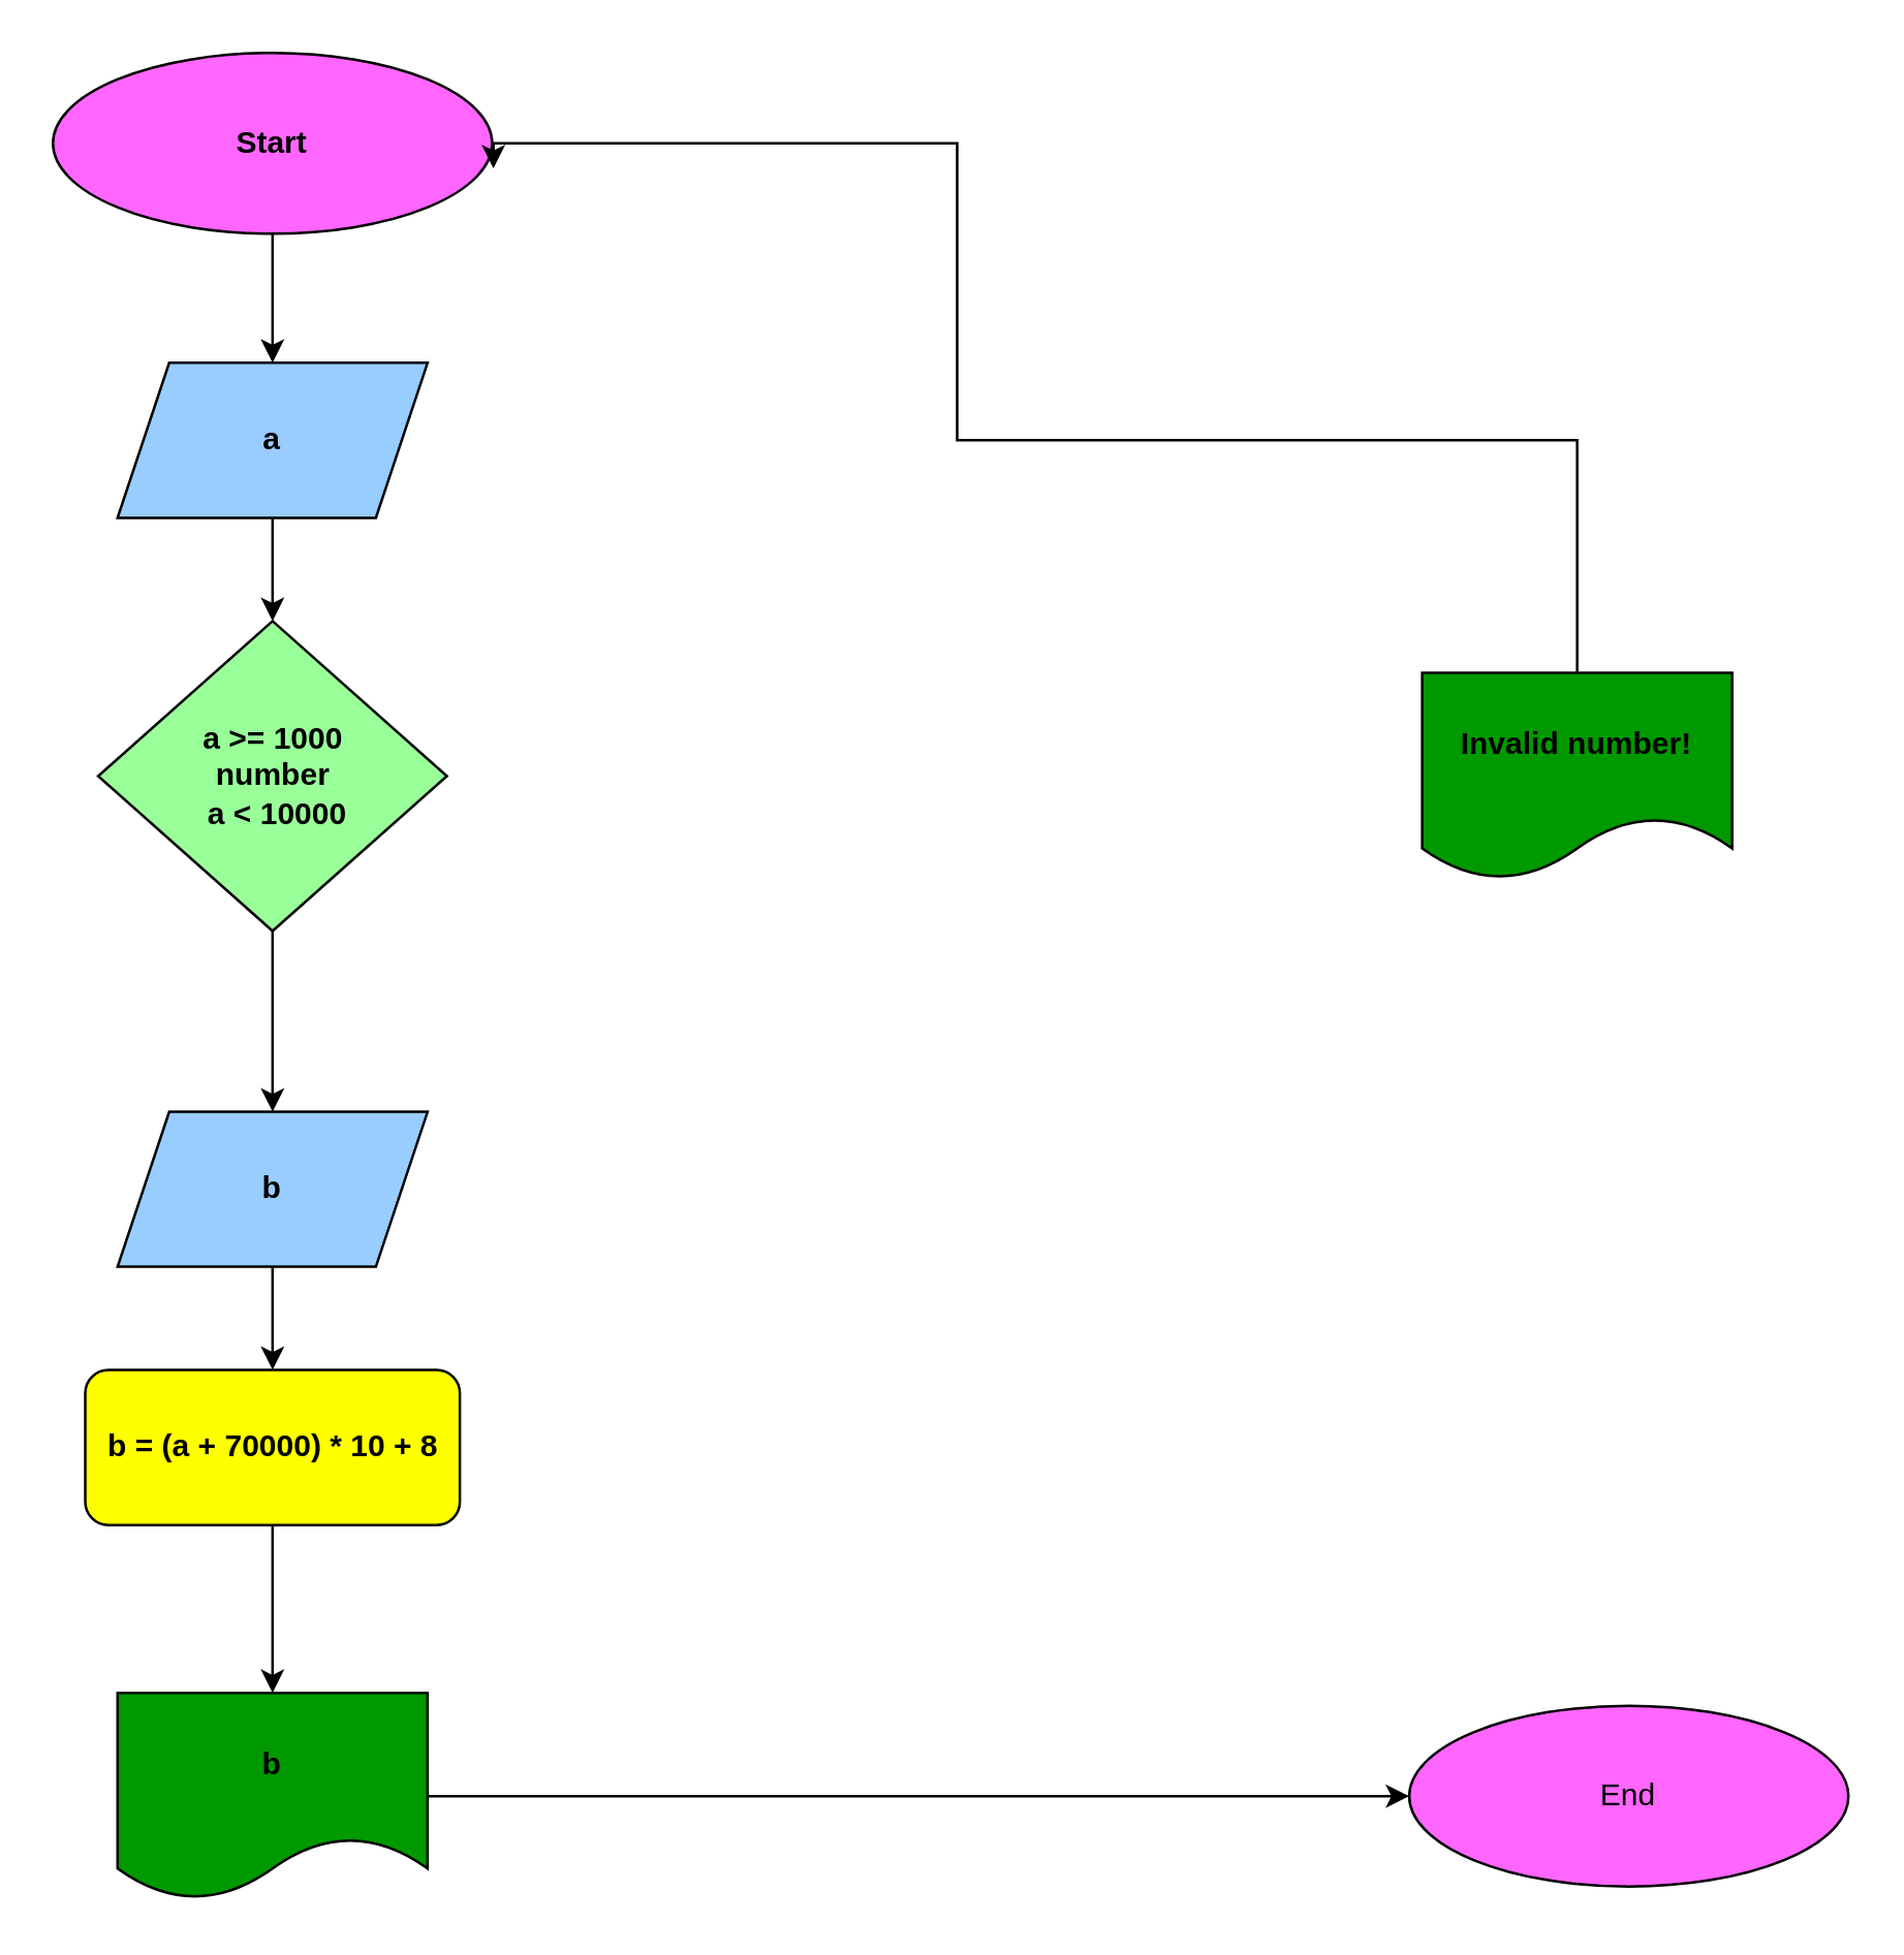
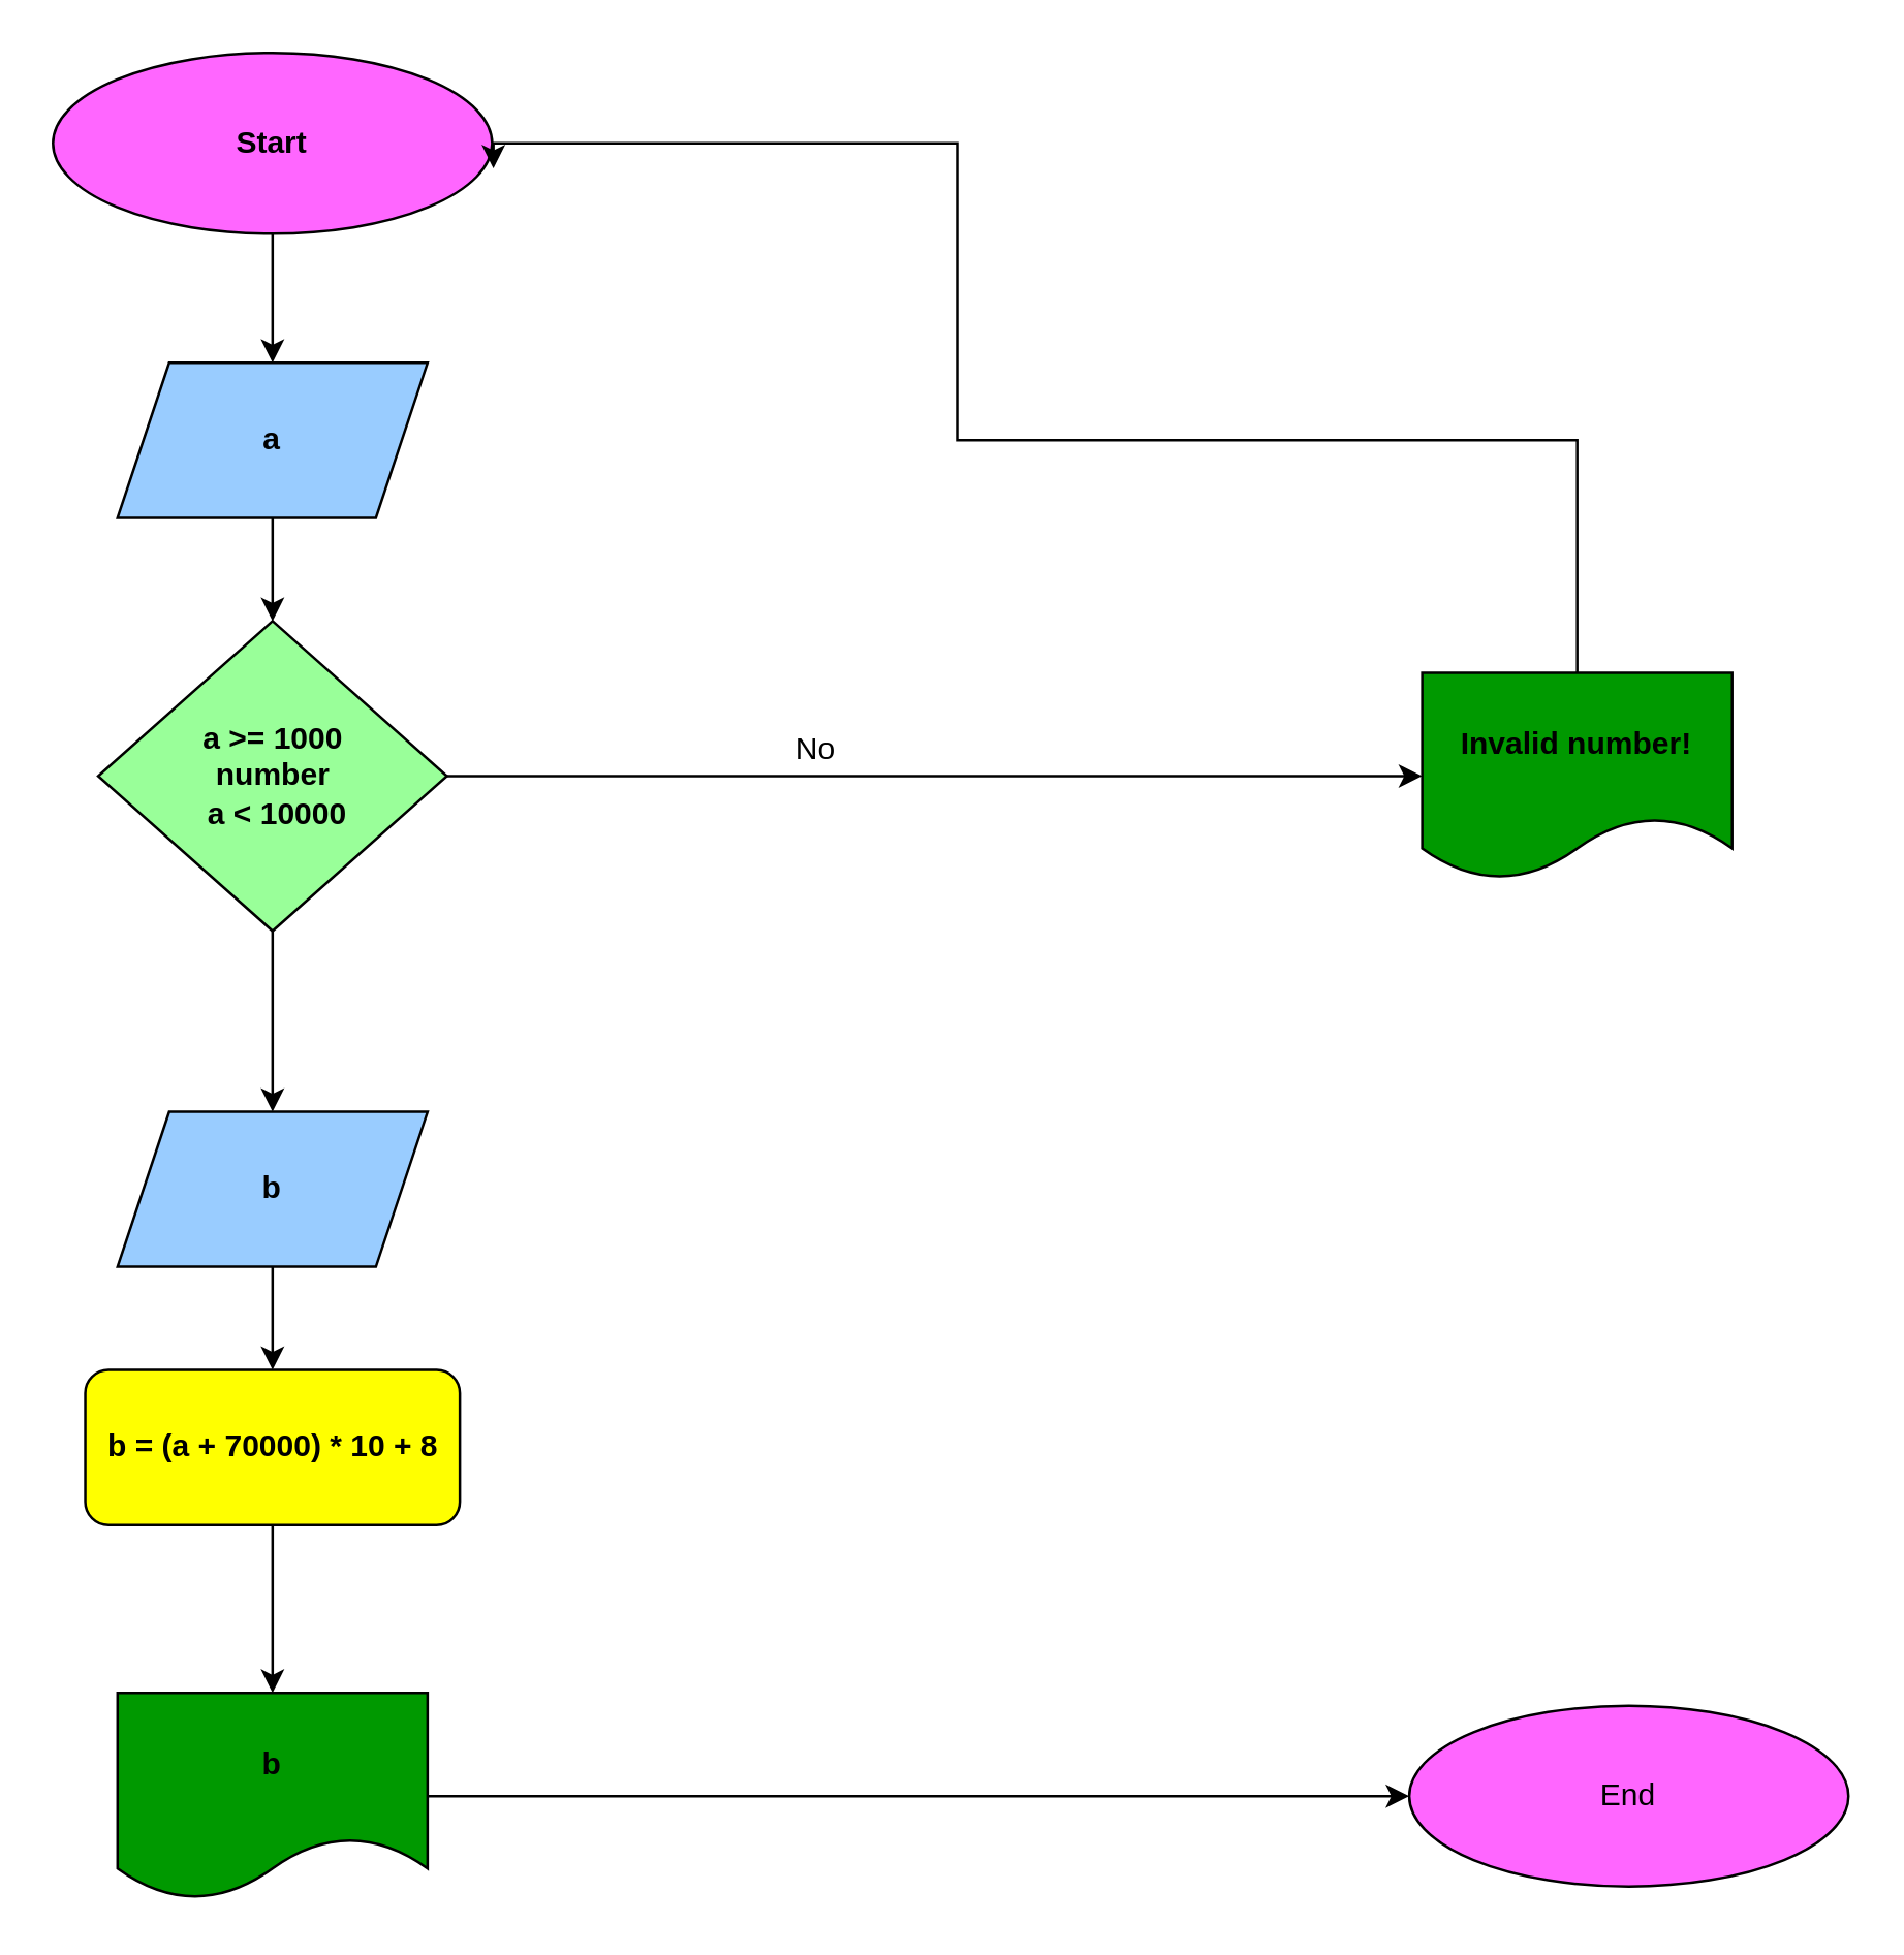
+ <mxCell id="12" value="No" style="text;html=1;align=center;verticalAlign=middle;resizable=0;points=[];autosize=1;strokeColor=none;fillColor=none;" vertex="1" parent="1"><mxGeometry x="300" y="280" width="30" height="20" as="geometry" /></mxCell>
+ <mxCell id="7" value="" style="edgeStyle=orthogonalEdgeStyle;rounded=0;orthogonalLoop=1;jettySize=auto;html=1;" edge="1" parent="1" source="9" target="11"><mxGeometry relative="1" as="geometry" /></mxCell>
